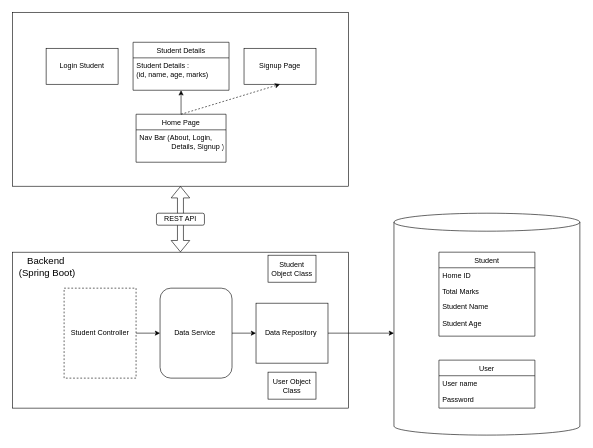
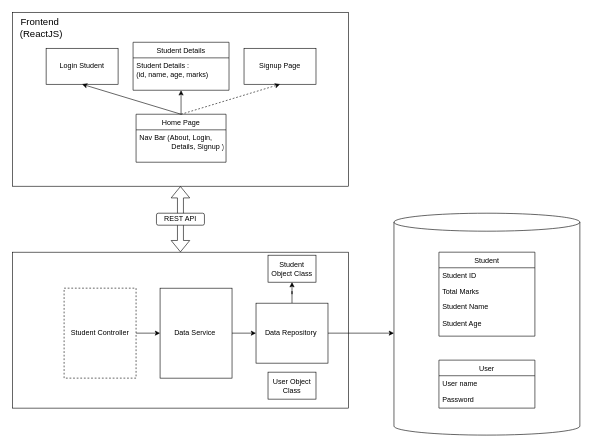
+ <mxCell id="18" value="&lt;font style=&quot;font-size: 16px;&quot;&gt;Frontend&amp;nbsp;&lt;/font&gt;&lt;div style=&quot;font-size: 16px;&quot;&gt;&lt;font style=&quot;font-size: 16px;&quot;&gt;(ReactJS&lt;span style=&quot;background-color: initial;&quot;&gt;)&lt;/span&gt;&lt;/font&gt;&lt;/div&gt;" style="text;html=1;align=center;verticalAlign=middle;whiteSpace=wrap;rounded=0;" vertex="1" parent="1"><mxGeometry x="20" y="20" width="96" height="50" as="geometry" /></mxCell>
+ <mxCell id="13" value="" style="endArrow=classic;html=1;rounded=0;entryX=0.5;entryY=1;entryDx=0;entryDy=0;exitX=0.5;exitY=0;exitDx=0;exitDy=0;" edge="1" parent="1" source="9" target="11"><mxGeometry width="50" height="50" relative="1" as="geometry"><mxPoint x="-24" y="250" as="sourcePoint" /><mxPoint x="26" y="200" as="targetPoint" /></mxGeometry></mxCell>
- <mxCell id="20" value="&lt;font style=&quot;font-size: 16px;&quot;&gt;Backend&amp;nbsp;&lt;/font&gt;&lt;div style=&quot;font-size: 16px;&quot;&gt;&lt;font style=&quot;font-size: 16px;&quot;&gt;(Spring Boot&lt;span style=&quot;background-color: initial;&quot;&gt;)&lt;/span&gt;&lt;/font&gt;&lt;/div&gt;" style="text;html=1;align=center;verticalAlign=middle;whiteSpace=wrap;rounded=0;" vertex="1" parent="1"><mxGeometry x="20" y="420" width="116" height="50" as="geometry" /></mxCell>
- <mxCell id="5" value="Home ID    " style="text;align=left;verticalAlign=top;spacingLeft=4;spacingRight=4;overflow=hidden;rotatable=1;points=[[0,0.5],[1,0.5]];portConstraint=eastwest;movable=1;resizable=1;deletable=1;editable=1;locked=0;connectable=1;" parent="4" vertex="1"><mxGeometry y="26" width="160" height="26" as="geometry" /></mxCell>
+ <mxCell id="5" value="Student ID    " style="text;align=left;verticalAlign=top;spacingLeft=4;spacingRight=4;overflow=hidden;rotatable=1;points=[[0,0.5],[1,0.5]];portConstraint=eastwest;movable=1;resizable=1;deletable=1;editable=1;locked=0;connectable=1;" parent="4" vertex="1"><mxGeometry y="26" width="160" height="26" as="geometry" /></mxCell>
+ <mxCell id="24" value="" style="edgeStyle=orthogonalEdgeStyle;rounded=0;orthogonalLoop=1;jettySize=auto;html=1;" edge="1" parent="1" source="25" target="21"><mxGeometry relative="1" as="geometry" /></mxCell>
- <mxCell id="23" value="Data Service&amp;nbsp;" style="whiteSpace=wrap;html=1;rounded=1;" vertex="1" parent="1"><mxGeometry x="266" y="480" width="120" height="150" as="geometry" /></mxCell>
+ <mxCell id="23" value="Data Service&amp;nbsp;" style="rounded=0;whiteSpace=wrap;html=1;" vertex="1" parent="1"><mxGeometry x="266" y="480" width="120" height="150" as="geometry" /></mxCell>
